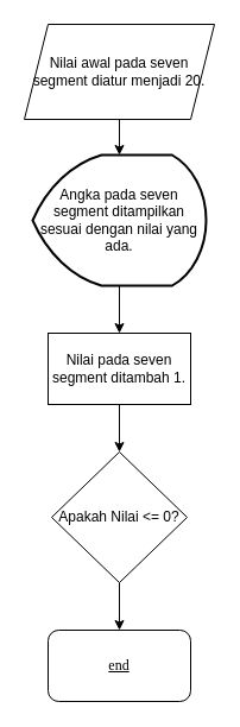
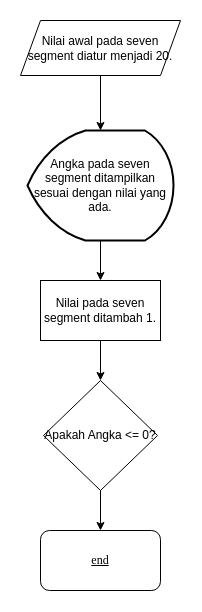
- <mxCell id="2" value="Nilai awal pada seven segment diatur menjadi 20." style="shape=parallelogram;perimeter=parallelogramPerimeter;whiteSpace=wrap;html=1;fixedSize=1;" parent="1" vertex="1"><mxGeometry x="20" y="20" width="160" height="80" as="geometry" /></mxCell>
+ <mxCell id="2" value="Nilai awal pada seven segment diatur menjadi 20." style="shape=parallelogram;perimeter=parallelogramPerimeter;whiteSpace=wrap;html=1;fixedSize=1;" parent="1" vertex="1"><mxGeometry x="20" y="20" width="160" height="55" as="geometry" /></mxCell>
- <mxCell id="3" value="Apakah Nilai &amp;lt;= 0?" style="rhombus;whiteSpace=wrap;html=1;" parent="1" vertex="1"><mxGeometry x="43" y="380" width="114" height="110" as="geometry" /></mxCell>
+ <mxCell id="3" value="Apakah Angka &amp;lt;= 0?" style="rhombus;whiteSpace=wrap;html=1;" parent="1" vertex="1"><mxGeometry x="43" y="380" width="114" height="110" as="geometry" /></mxCell>
